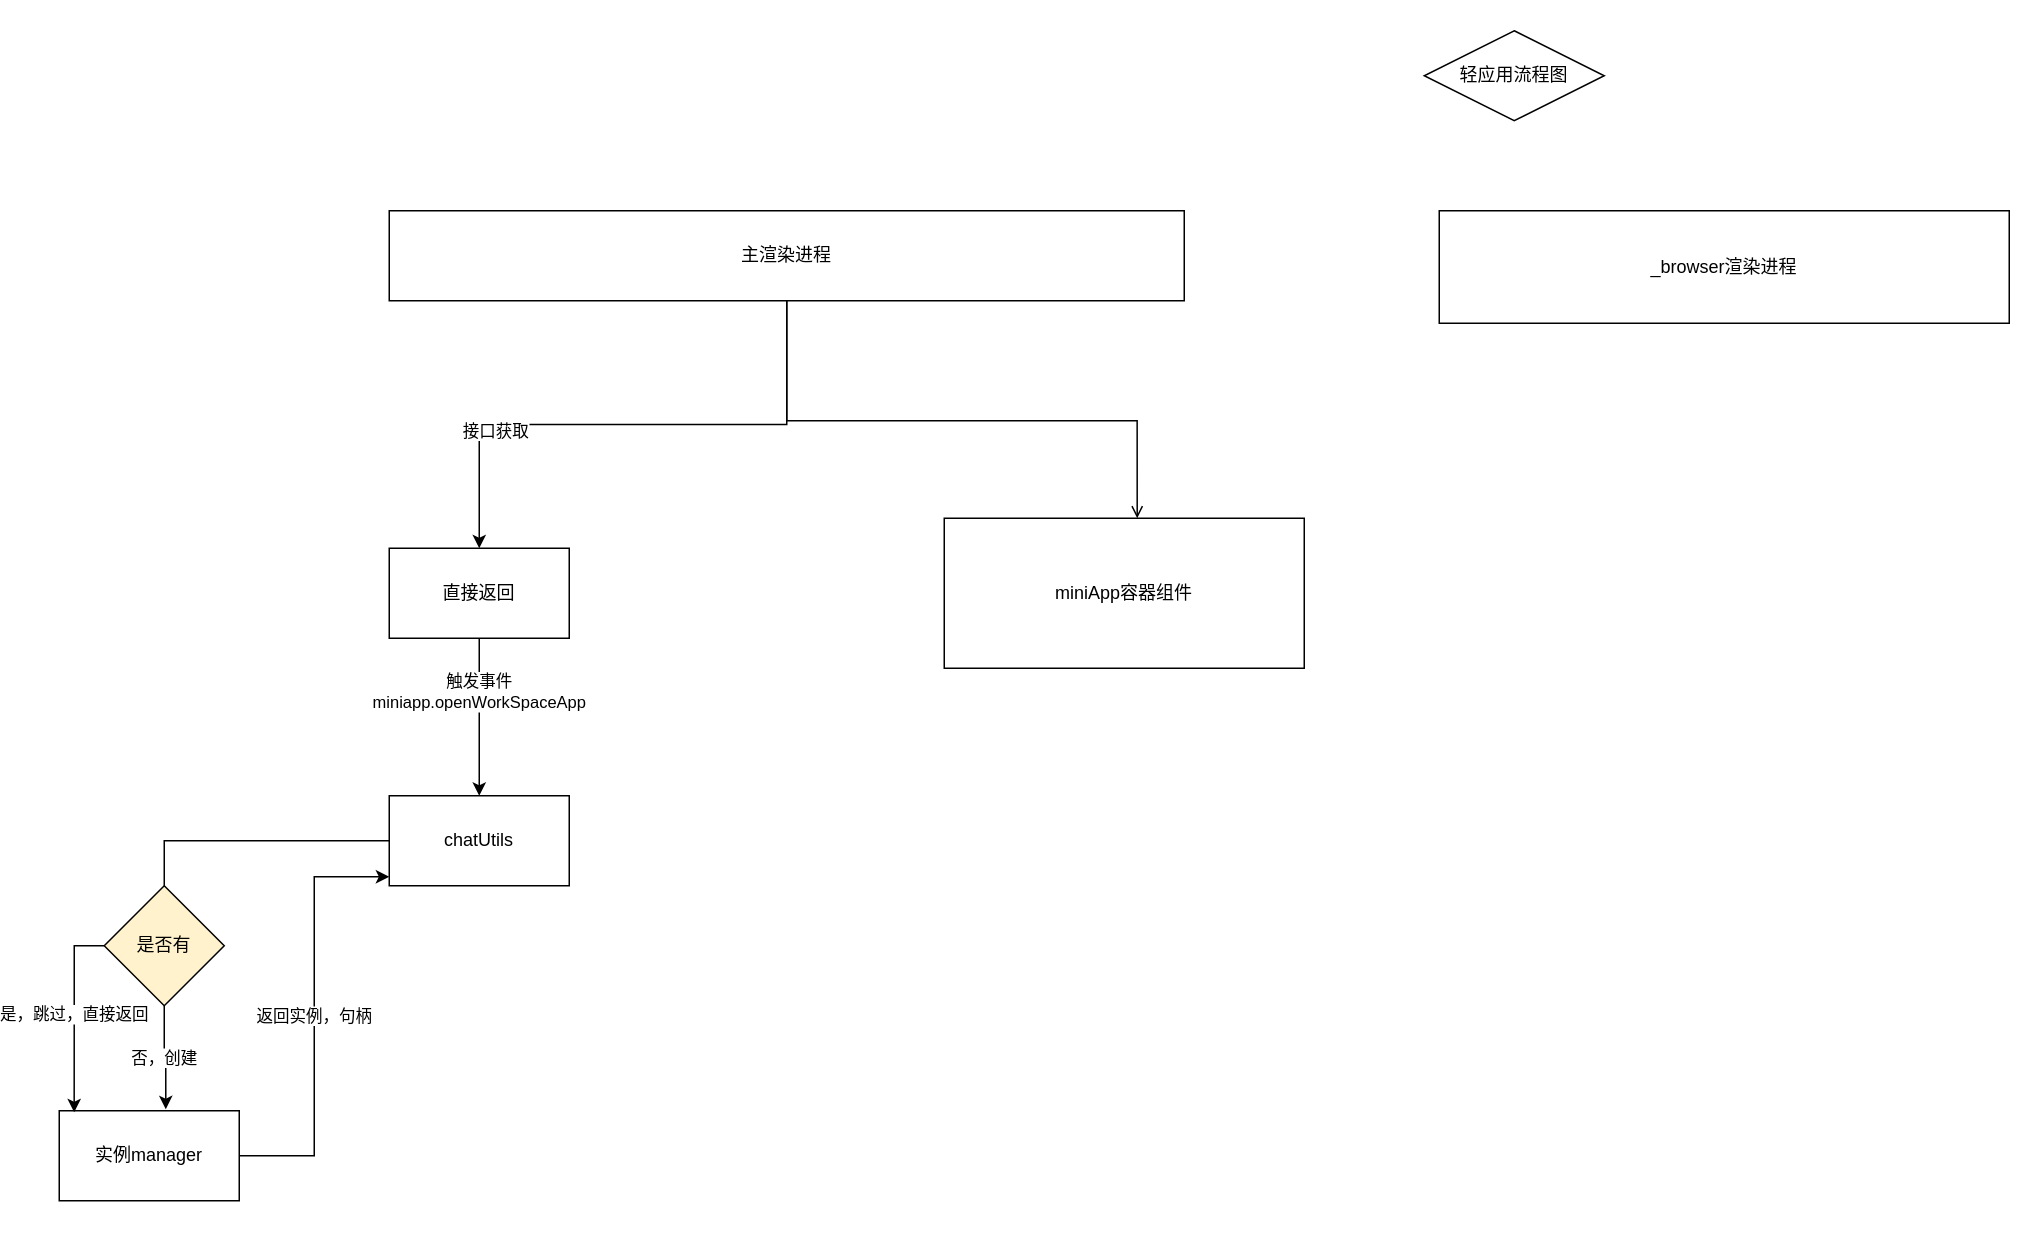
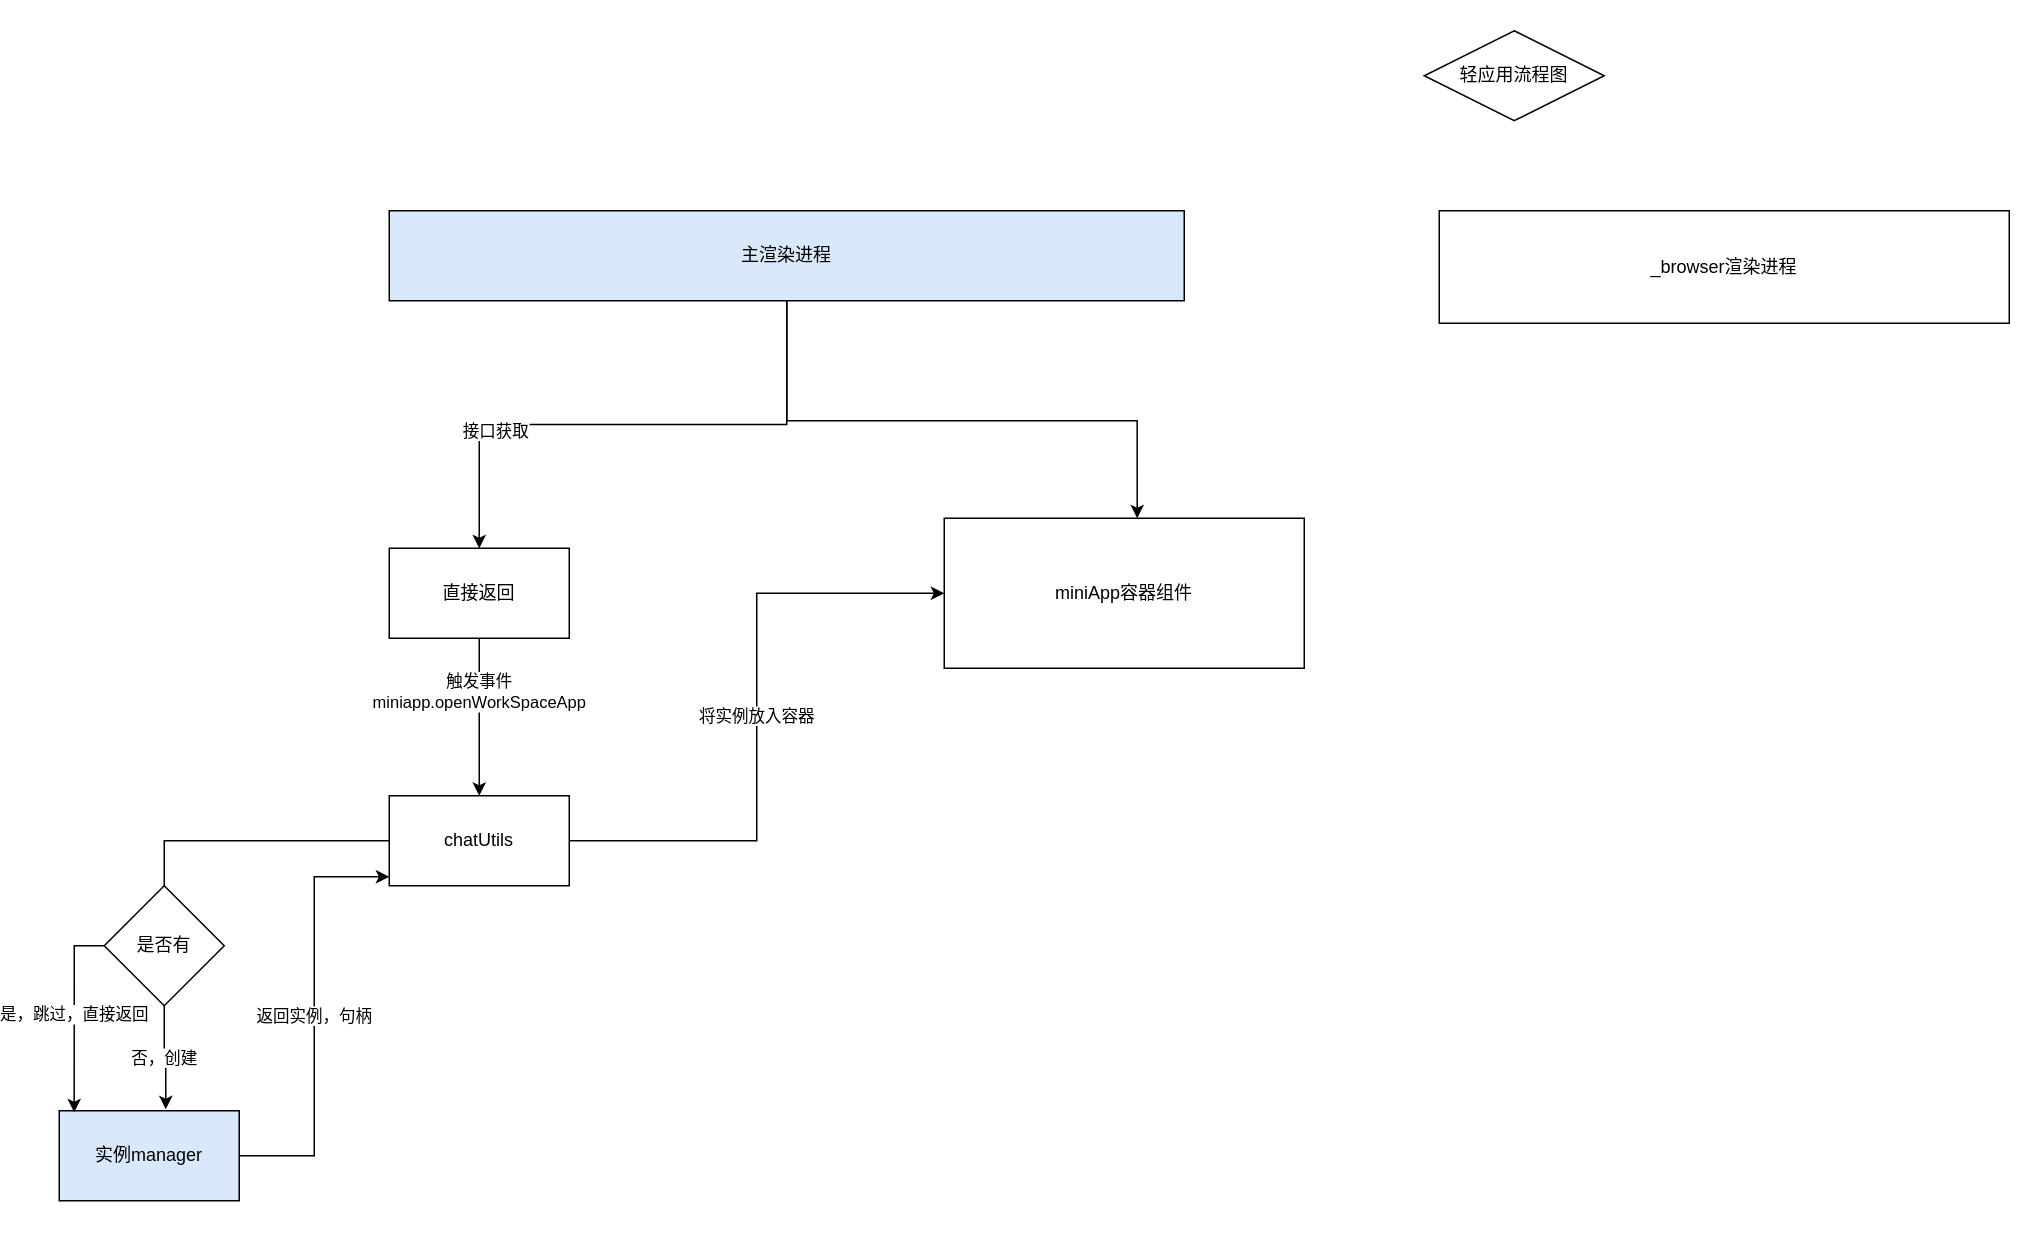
- <mxCell id="6" value="主渲染进程" style="rounded=0;whiteSpace=wrap;html=1;" vertex="1" parent="1"><mxGeometry x="240" y="140" width="530" height="60" as="geometry" /></mxCell>
+ <mxCell id="6" value="主渲染进程" style="rounded=0;whiteSpace=wrap;html=1;fillColor=#dae8fc;" vertex="1" parent="1"><mxGeometry x="240" y="140" width="530" height="60" as="geometry" /></mxCell>
- <mxCell id="3" style="edgeStyle=orthogonalEdgeStyle;rounded=0;orthogonalLoop=1;jettySize=auto;html=1;entryX=0.536;entryY=0;entryDx=0;entryDy=0;entryPerimeter=0;endArrow=open;" edge="1" parent="1" source="6" target="7"><mxGeometry relative="1" as="geometry"><Array as="points"><mxPoint x="505" y="280" /><mxPoint x="739" y="280" /></Array></mxGeometry></mxCell>
+ <mxCell id="3" style="edgeStyle=orthogonalEdgeStyle;rounded=0;orthogonalLoop=1;jettySize=auto;html=1;entryX=0.536;entryY=0;entryDx=0;entryDy=0;entryPerimeter=0;" edge="1" parent="1" source="6" target="7"><mxGeometry relative="1" as="geometry"><Array as="points"><mxPoint x="505" y="280" /><mxPoint x="739" y="280" /></Array></mxGeometry></mxCell>
+ <mxCell id="12" value="将实例放入容器" style="edgeStyle=orthogonalEdgeStyle;rounded=0;orthogonalLoop=1;jettySize=auto;html=1;entryX=0;entryY=0.5;entryDx=0;entryDy=0;" edge="1" parent="1" source="13" target="7"><mxGeometry relative="1" as="geometry" /></mxCell>
- <mxCell id="18" value="是否有" style="rhombus;whiteSpace=wrap;html=1;fillColor=#fff2cc;" vertex="1" parent="1"><mxGeometry x="50" y="590" width="80" height="80" as="geometry" /></mxCell>
+ <mxCell id="18" value="是否有" style="rhombus;whiteSpace=wrap;html=1;" vertex="1" parent="1"><mxGeometry x="50" y="590" width="80" height="80" as="geometry" /></mxCell>
- <mxCell id="14" value="实例manager" style="rounded=0;whiteSpace=wrap;html=1;" vertex="1" parent="1"><mxGeometry x="20" y="740" width="120" height="60" as="geometry" /></mxCell>
+ <mxCell id="14" value="实例manager" style="rounded=0;whiteSpace=wrap;html=1;fillColor=#dae8fc;" vertex="1" parent="1"><mxGeometry x="20" y="740" width="120" height="60" as="geometry" /></mxCell>
